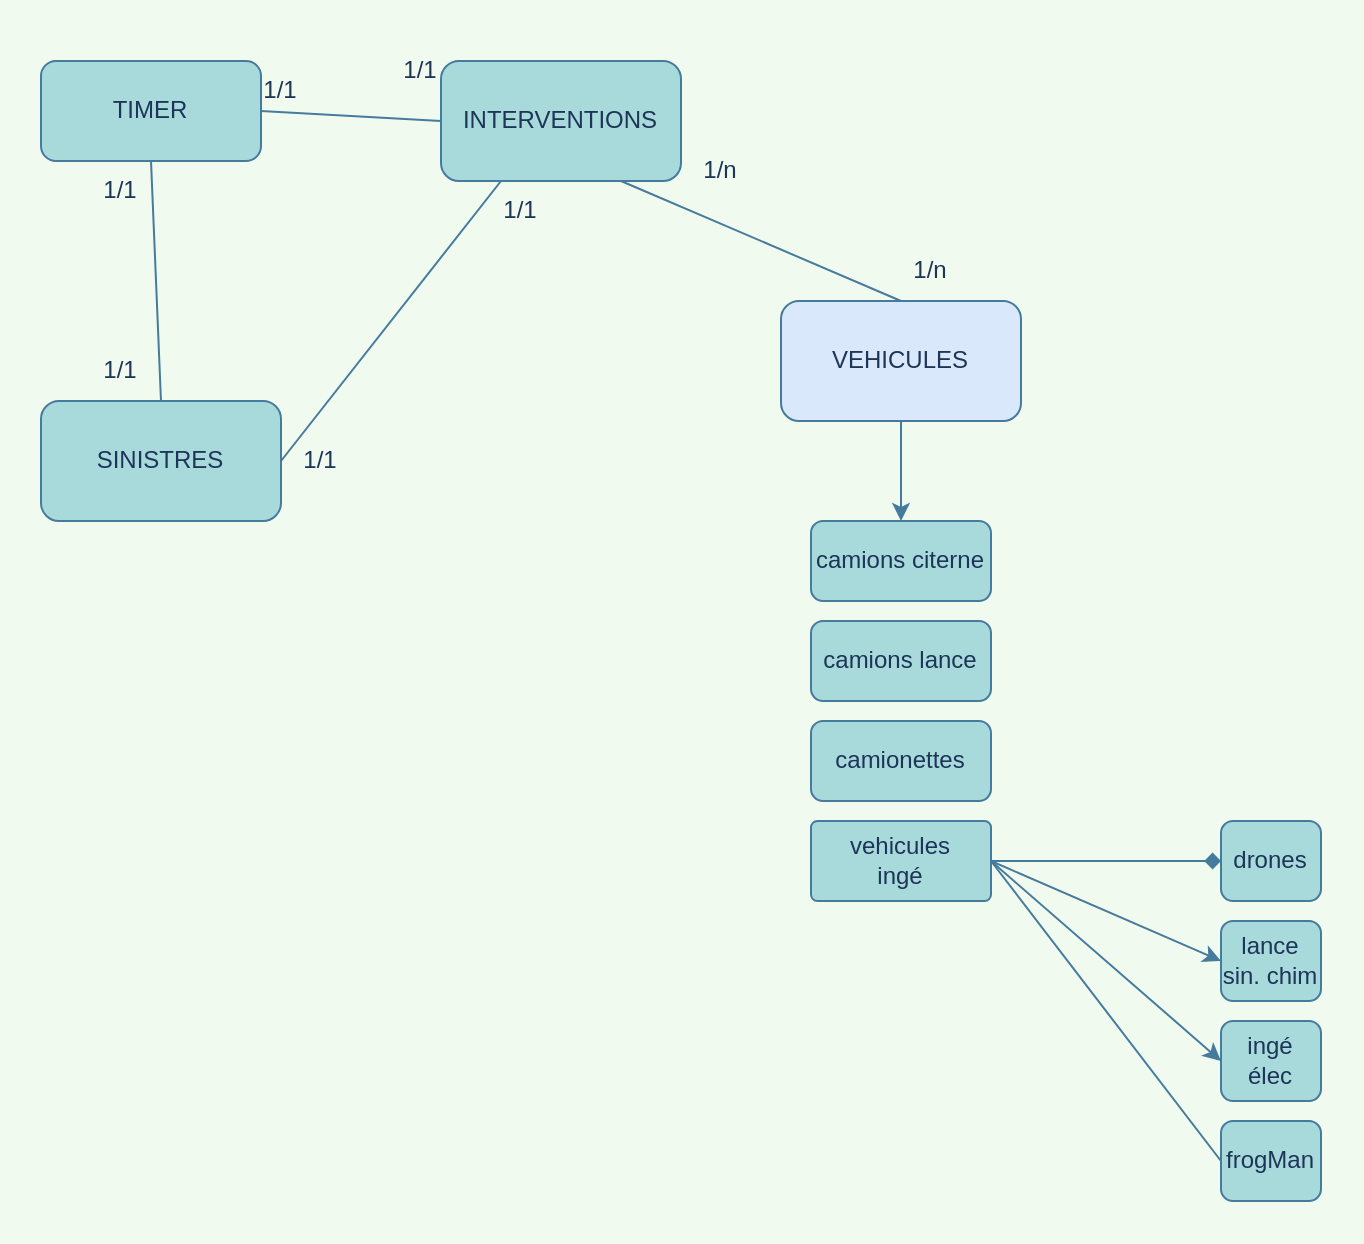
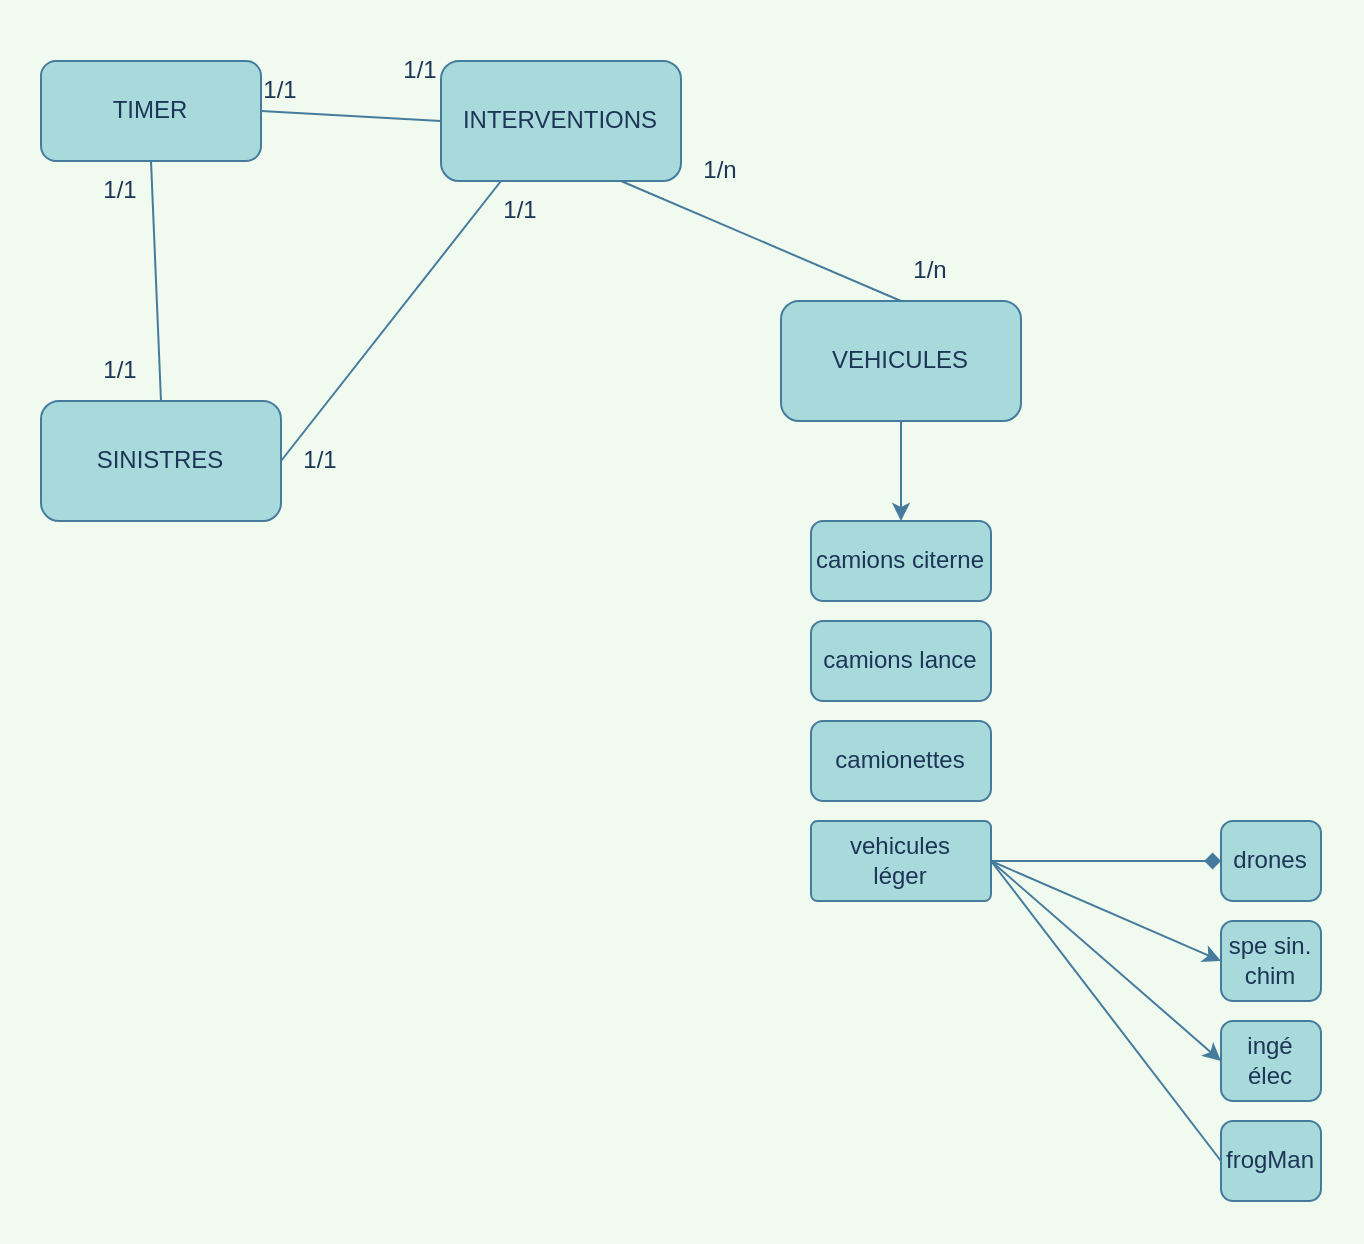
- <mxCell id="4" value="VEHICULES" style="rounded=1;whiteSpace=wrap;html=1;fillColor=#dae8fc;strokeColor=#457B9D;fontColor=#1D3557;" parent="1" vertex="1"><mxGeometry x="390" y="150" width="120" height="60" as="geometry" /></mxCell>
+ <mxCell id="4" value="VEHICULES" style="rounded=1;whiteSpace=wrap;html=1;fillColor=#A8DADC;strokeColor=#457B9D;fontColor=#1D3557;" parent="1" vertex="1"><mxGeometry x="390" y="150" width="120" height="60" as="geometry" /></mxCell>
- <mxCell id="9" value="vehicules&lt;br&gt;ingé" style="rounded=1;whiteSpace=wrap;html=1;arcSize=8;fillColor=#A8DADC;strokeColor=#457B9D;fontColor=#1D3557;" parent="1" vertex="1"><mxGeometry x="405" y="410" width="90" height="40" as="geometry" /></mxCell>
+ <mxCell id="9" value="vehicules&lt;br&gt;léger" style="rounded=1;whiteSpace=wrap;html=1;arcSize=8;fillColor=#A8DADC;strokeColor=#457B9D;fontColor=#1D3557;" parent="1" vertex="1"><mxGeometry x="405" y="410" width="90" height="40" as="geometry" /></mxCell>
- <mxCell id="12" value="lance sin. chim" style="rounded=1;whiteSpace=wrap;html=1;fillColor=#A8DADC;strokeColor=#457B9D;fontColor=#1D3557;" parent="1" vertex="1"><mxGeometry x="610" y="460" width="50" height="40" as="geometry" /></mxCell>
+ <mxCell id="12" value="spe sin. chim" style="rounded=1;whiteSpace=wrap;html=1;fillColor=#A8DADC;strokeColor=#457B9D;fontColor=#1D3557;" parent="1" vertex="1"><mxGeometry x="610" y="460" width="50" height="40" as="geometry" /></mxCell>
